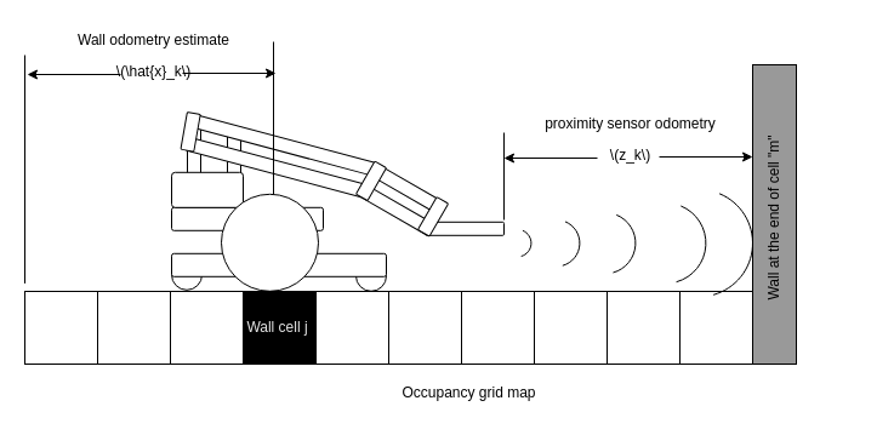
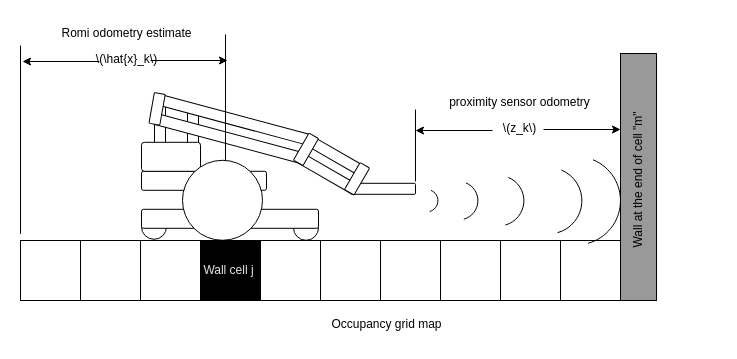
- <mxCell id="47" value="Wall odometry estimate" style="text;html=1;align=center;verticalAlign=middle;resizable=0;points=[];autosize=1;strokeColor=none;fillColor=none;" vertex="1" parent="1"><mxGeometry x="51.5" y="20" width="148" height="26" as="geometry" /></mxCell>
+ <mxCell id="47" value="Romi odometry estimate" style="text;html=1;align=center;verticalAlign=middle;resizable=0;points=[];autosize=1;strokeColor=none;fillColor=none;" vertex="1" parent="1"><mxGeometry x="51.5" y="20" width="148" height="26" as="geometry" /></mxCell>
